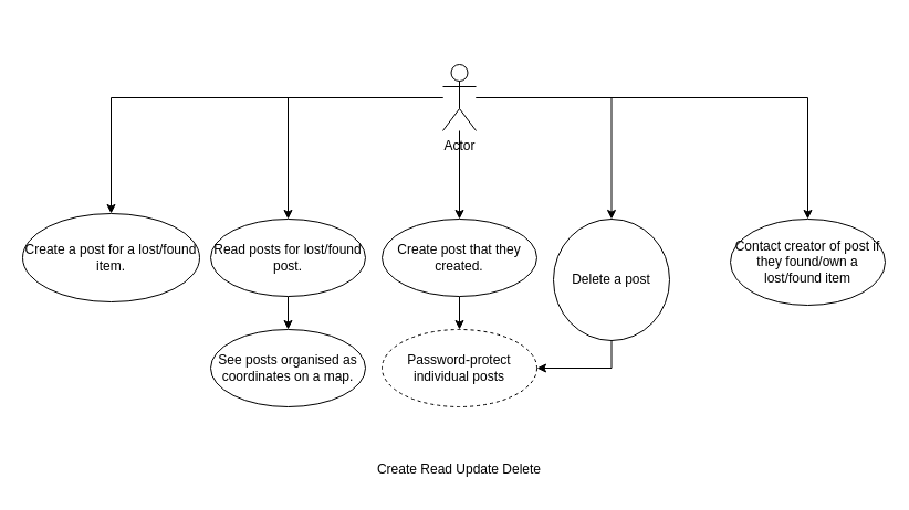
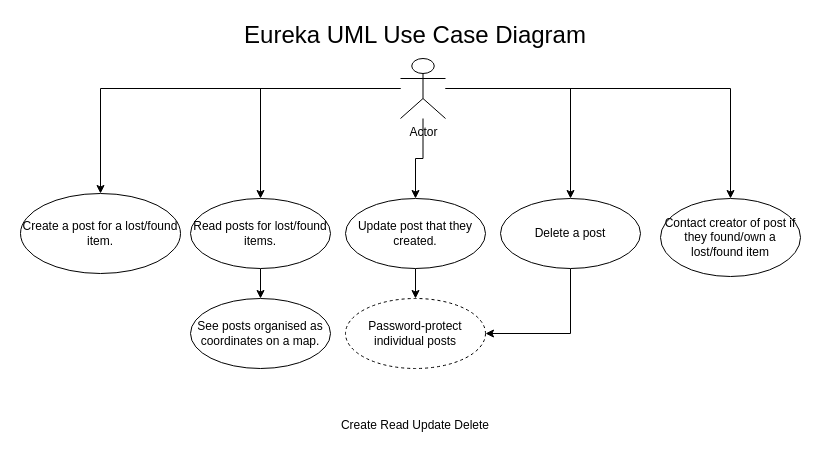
+ <mxCell id="15" value="&lt;font style=&quot;font-size: 24px;&quot;&gt;Eureka UML Use Case Diagram&lt;/font&gt;" style="text;html=1;align=center;verticalAlign=middle;whiteSpace=wrap;rounded=0;" parent="1" vertex="1"><mxGeometry x="240" y="20" width="350" height="30" as="geometry" /></mxCell>
- <mxCell id="7" value="Actor" style="shape=umlActor;verticalLabelPosition=bottom;verticalAlign=top;html=1;outlineConnect=0;" parent="1" vertex="1"><mxGeometry x="400" y="58" width="30" height="60" as="geometry" /></mxCell>
+ <mxCell id="7" value="Actor" style="shape=umlActor;verticalLabelPosition=bottom;verticalAlign=top;html=1;outlineConnect=0;" parent="1" vertex="1"><mxGeometry x="400" y="58" width="45" height="60" as="geometry" /></mxCell>
- <mxCell id="13" value="Read posts for lost/found post." style="ellipse;whiteSpace=wrap;html=1;" parent="1" vertex="1"><mxGeometry x="190" y="198" width="140" height="70" as="geometry" /></mxCell>
+ <mxCell id="13" value="Read posts for lost/found items." style="ellipse;whiteSpace=wrap;html=1;" parent="1" vertex="1"><mxGeometry x="190" y="198" width="140" height="70" as="geometry" /></mxCell>
- <mxCell id="9" value="Create post that they created." style="ellipse;whiteSpace=wrap;html=1;" parent="1" vertex="1"><mxGeometry x="345" y="198" width="140" height="70" as="geometry" /></mxCell>
+ <mxCell id="9" value="Update post that they created." style="ellipse;whiteSpace=wrap;html=1;" parent="1" vertex="1"><mxGeometry x="345" y="198" width="140" height="70" as="geometry" /></mxCell>
- <mxCell id="11" value="Delete a post" style="ellipse;whiteSpace=wrap;html=1;" parent="1" vertex="1"><mxGeometry x="500" y="198" width="105" height="110" as="geometry" /></mxCell>
+ <mxCell id="11" value="Delete a post" style="ellipse;whiteSpace=wrap;html=1;" parent="1" vertex="1"><mxGeometry x="500" y="198" width="140" height="70" as="geometry" /></mxCell>
